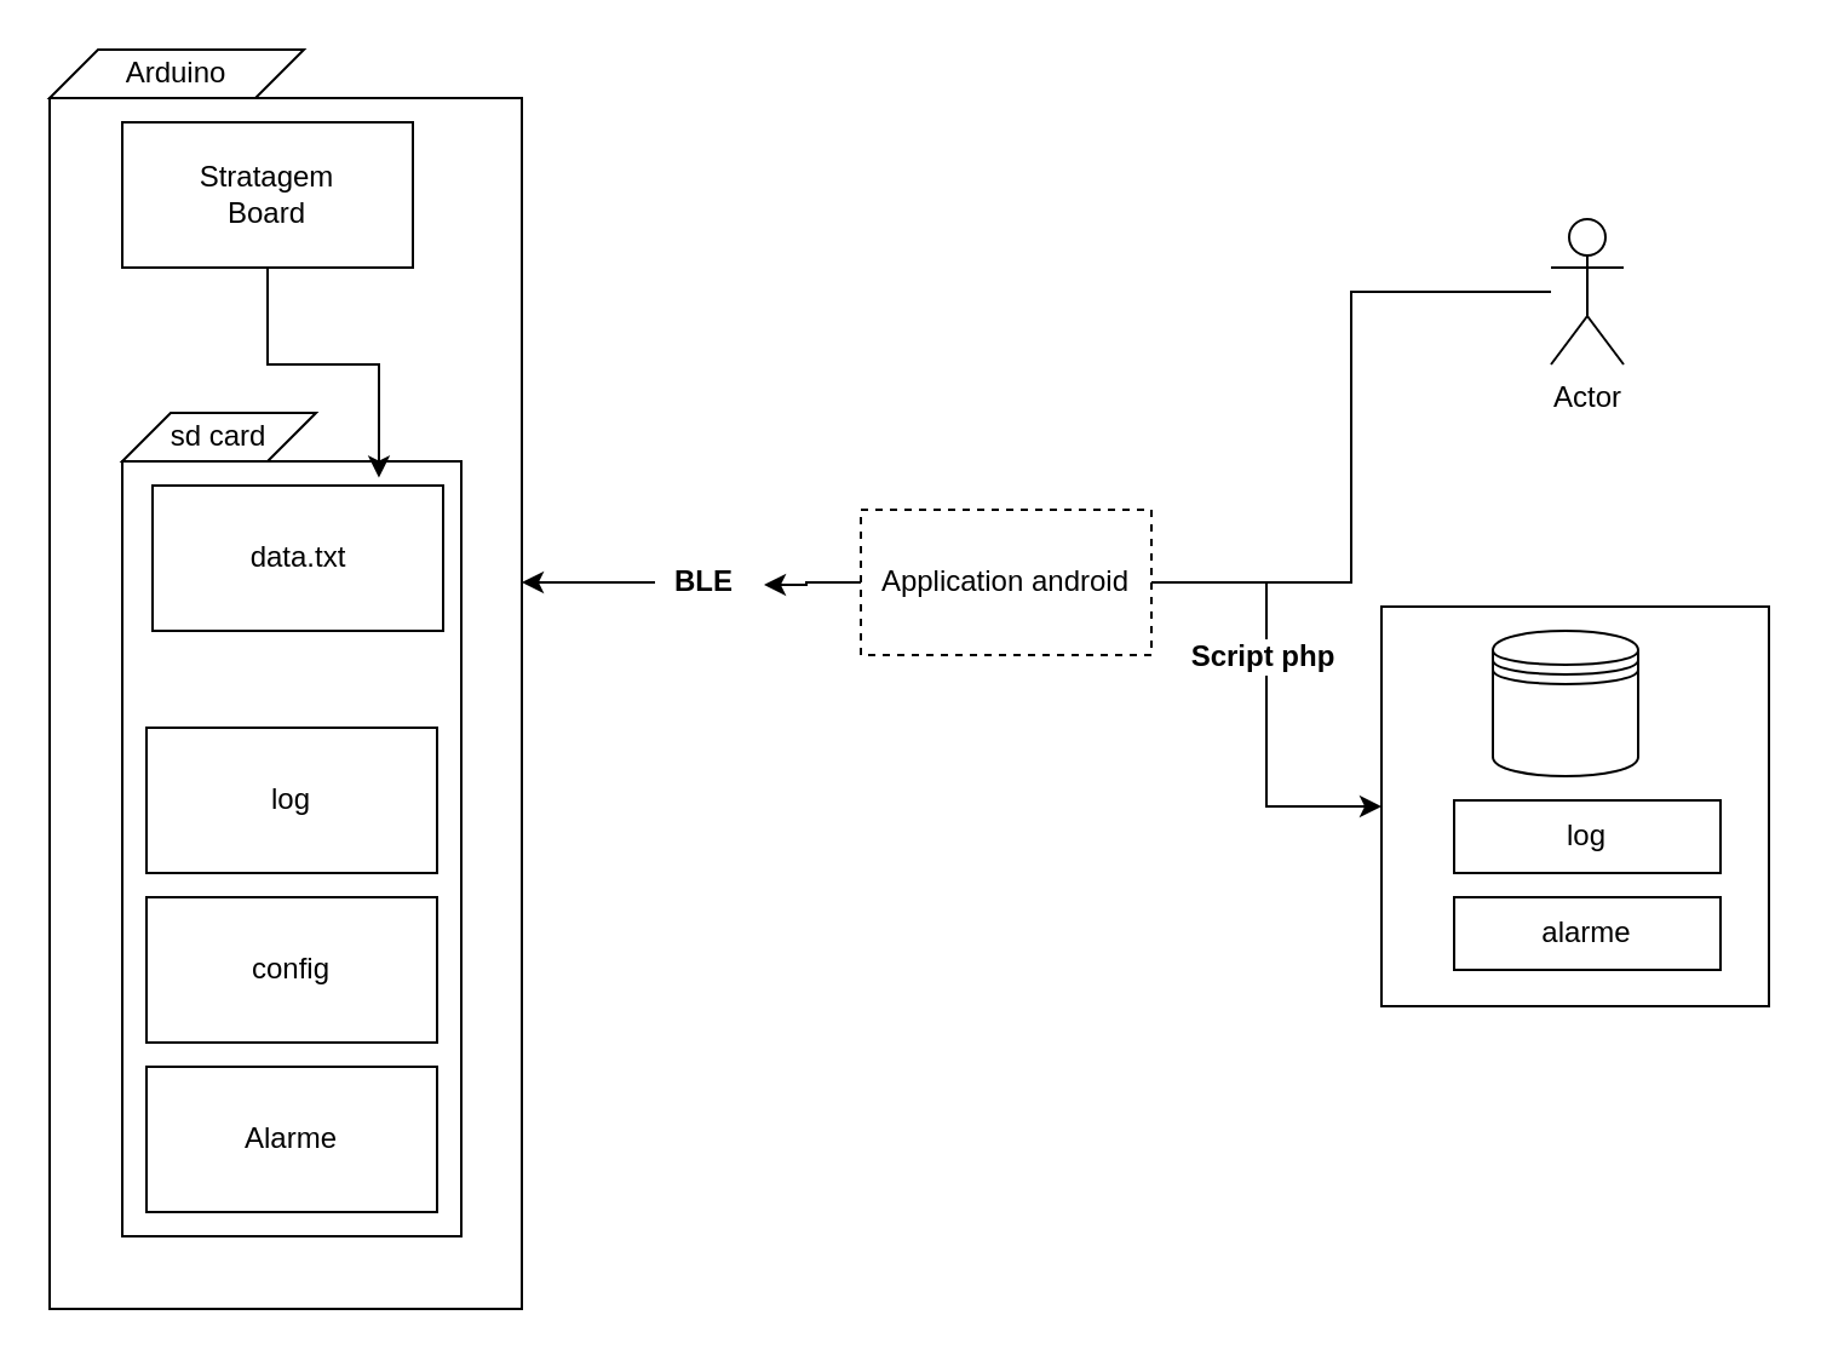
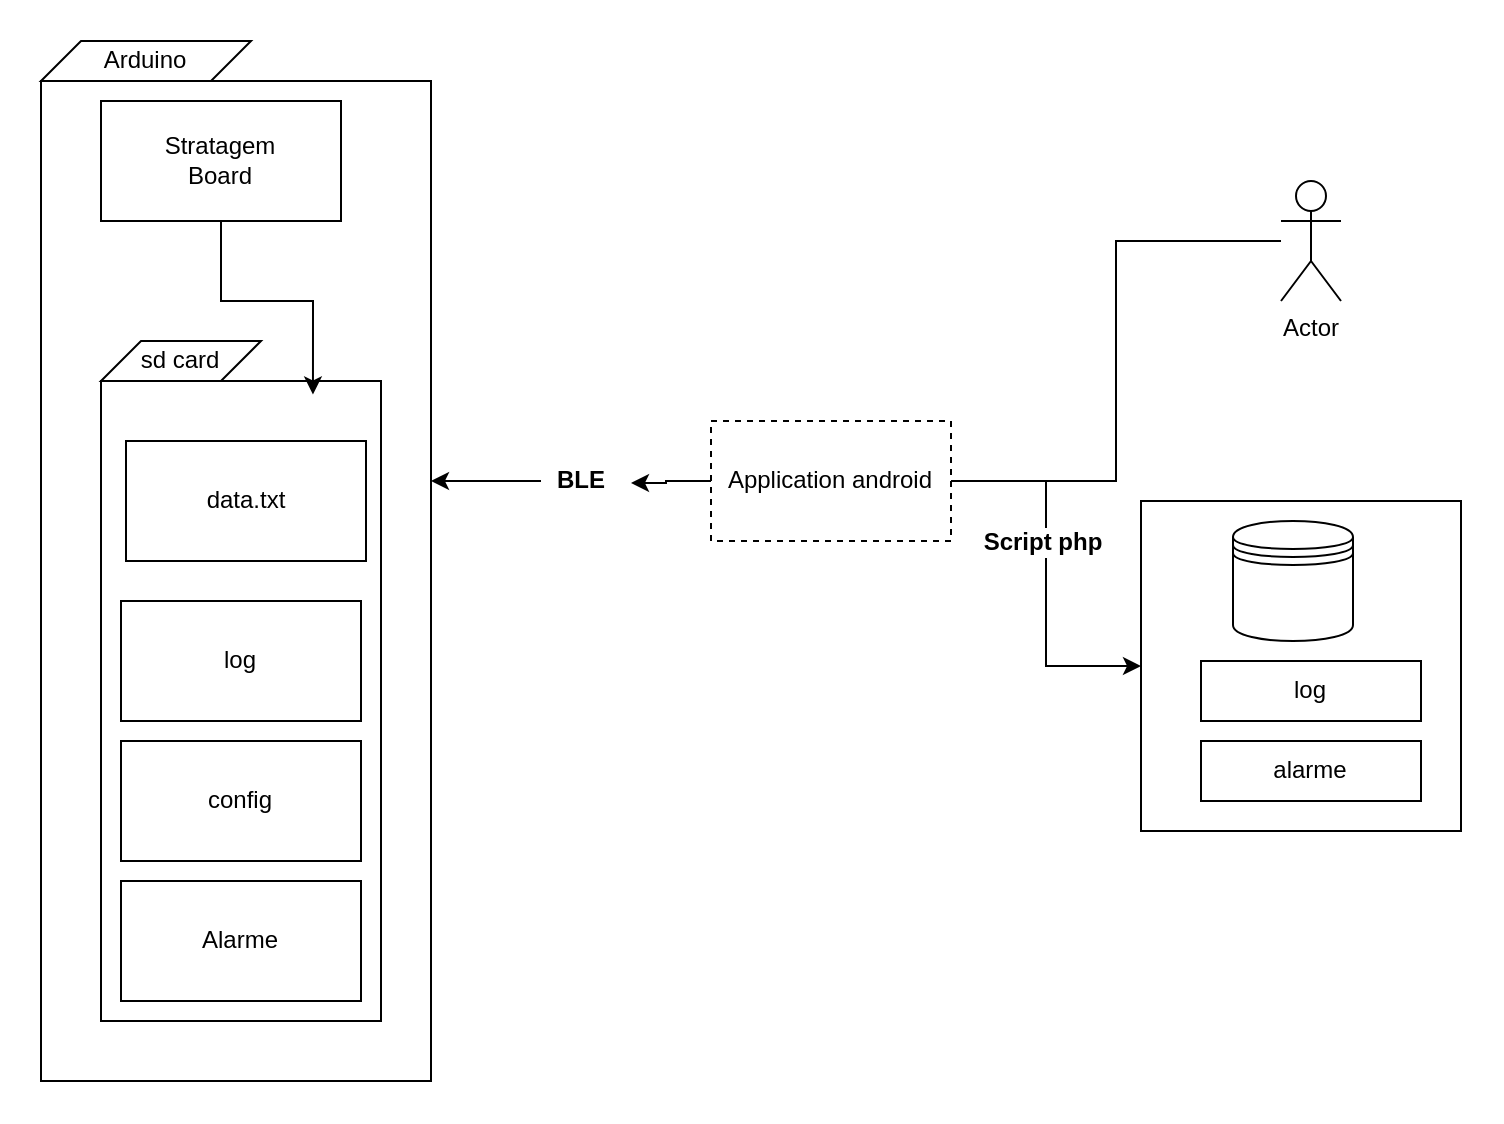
- <mxCell id="12" value="&lt;div&gt;data.txt&lt;/div&gt;" style="rounded=0;whiteSpace=wrap;html=1;fillColor=none;gradientColor=none;" vertex="1" parent="1"><mxGeometry x="62.5" y="200" width="120" height="60" as="geometry" /></mxCell>
+ <mxCell id="12" value="&lt;div&gt;data.txt&lt;/div&gt;" style="rounded=0;whiteSpace=wrap;html=1;fillColor=none;gradientColor=none;" vertex="1" parent="1"><mxGeometry x="62.5" y="220" width="120" height="60" as="geometry" /></mxCell>
